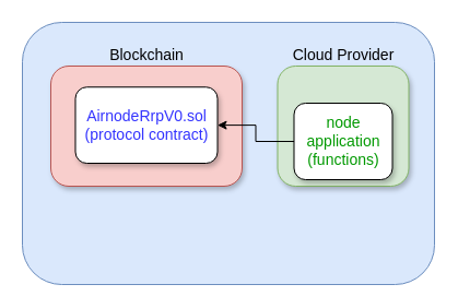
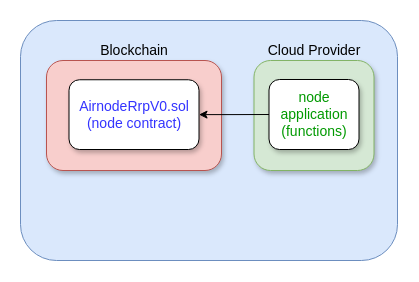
- <mxCell id="9" value="&lt;font style=&quot;font-size: 14px&quot; color=&quot;#3333ff&quot;&gt;AirnodeRrpV0.sol&lt;br&gt;(protocol contract)&lt;/font&gt;" style="rounded=1;whiteSpace=wrap;html=1;shadow=1;" parent="1" vertex="1"><mxGeometry x="68.5" y="79.25" width="130" height="69.75" as="geometry" /></mxCell>
+ <mxCell id="9" value="&lt;font style=&quot;font-size: 14px&quot; color=&quot;#3333ff&quot;&gt;AirnodeRrpV0.sol&lt;br&gt;(node contract)&lt;/font&gt;" style="rounded=1;whiteSpace=wrap;html=1;shadow=1;" parent="1" vertex="1"><mxGeometry x="68.5" y="79.25" width="130" height="69.75" as="geometry" /></mxCell>
- <mxCell id="4" value="&lt;font style=&quot;font-size: 14px&quot; color=&quot;#009900&quot;&gt;node&lt;br&gt;application&lt;br&gt;(functions)&lt;/font&gt;" style="rounded=1;whiteSpace=wrap;html=1;shadow=1;" parent="1" vertex="1"><mxGeometry x="268.5" y="94" width="90" height="70" as="geometry" /></mxCell>
+ <mxCell id="4" value="&lt;font style=&quot;font-size: 14px&quot; color=&quot;#009900&quot;&gt;node&lt;br&gt;application&lt;br&gt;(functions)&lt;/font&gt;" style="rounded=1;whiteSpace=wrap;html=1;shadow=1;" parent="1" vertex="1"><mxGeometry x="268.5" y="79" width="90" height="70" as="geometry" /></mxCell>
